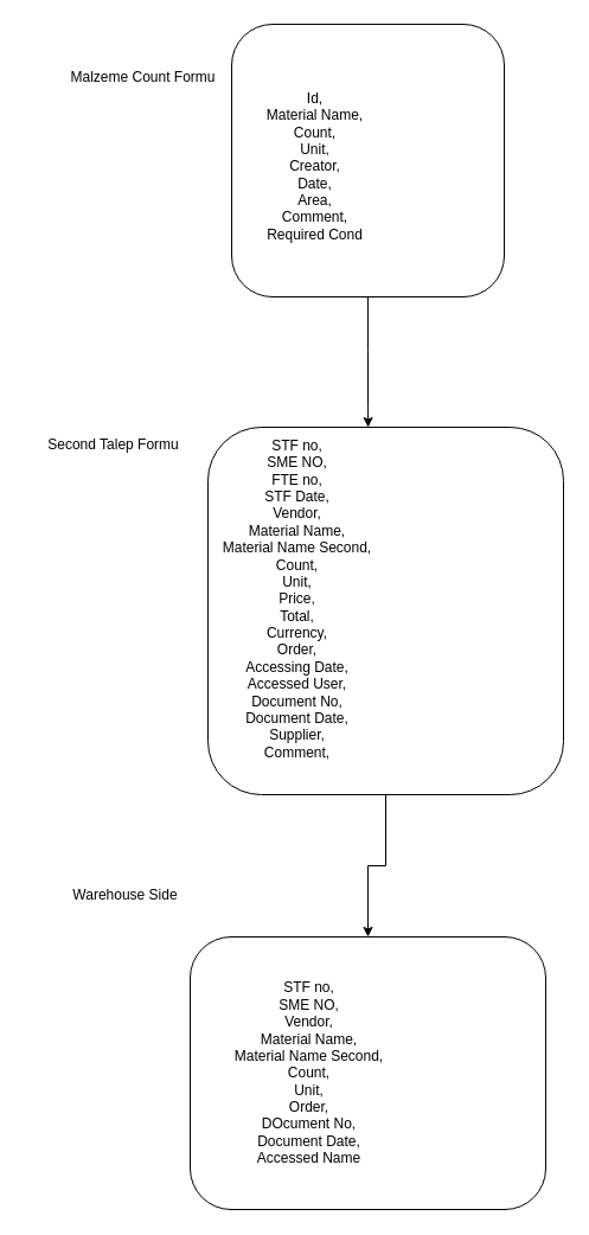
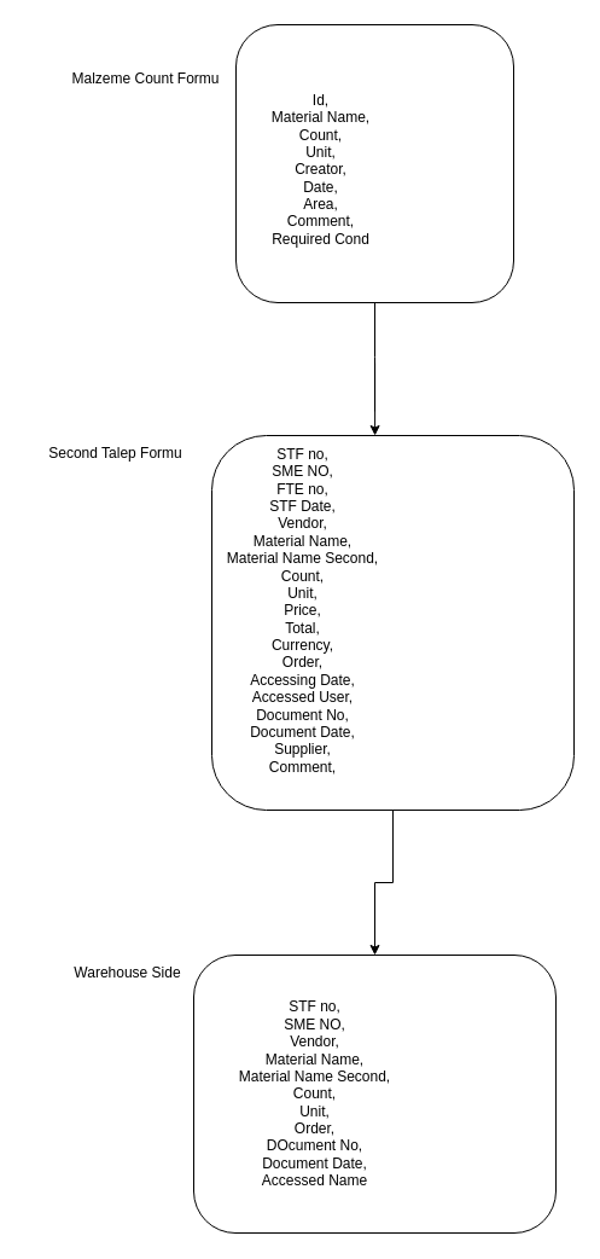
- <mxCell id="13" value="Warehouse Side" style="text;html=1;align=center;verticalAlign=middle;resizable=0;points=[];autosize=1;strokeColor=none;fillColor=none;" vertex="1" parent="1"><mxGeometry x="50" y="740" width="110" height="30" as="geometry" /></mxCell>
+ <mxCell id="13" value="Warehouse Side" style="text;html=1;align=center;verticalAlign=middle;resizable=0;points=[];autosize=1;strokeColor=none;fillColor=none;" vertex="1" parent="1"><mxGeometry x="50" y="790" width="110" height="30" as="geometry" /></mxCell>
